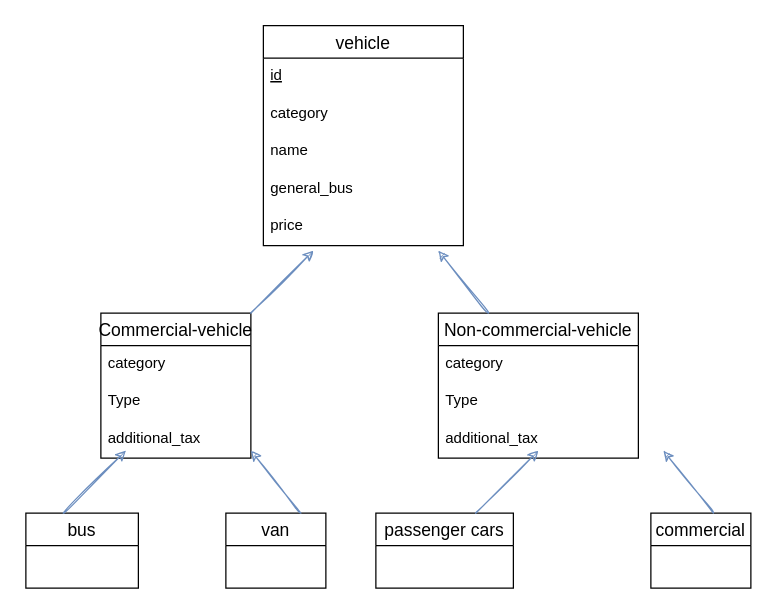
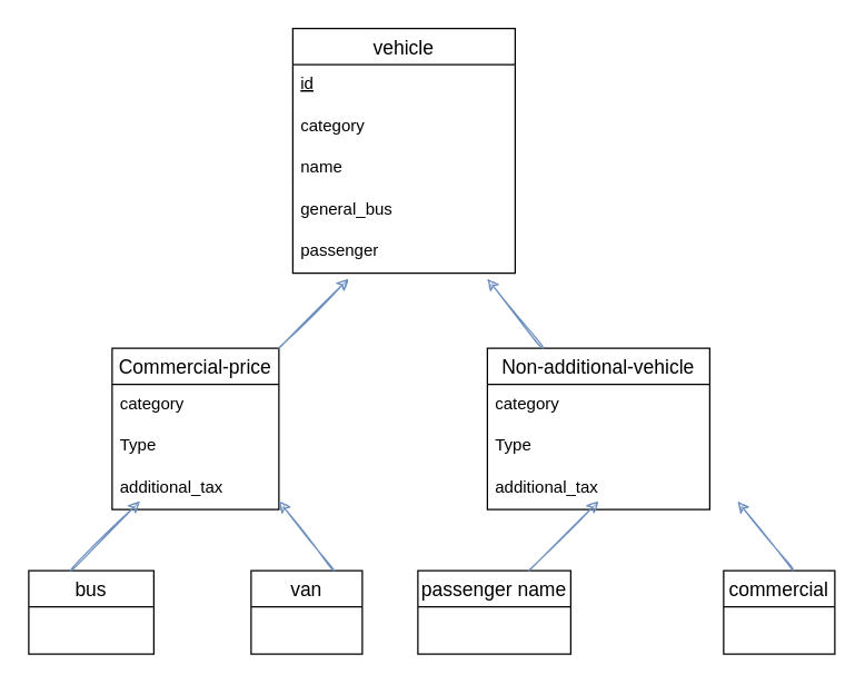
- <mxCell id="7" value="price" style="text;strokeColor=none;fillColor=none;spacingLeft=4;spacingRight=4;overflow=hidden;rotatable=0;points=[[0,0.5],[1,0.5]];portConstraint=eastwest;fontSize=12;" parent="2" vertex="1"><mxGeometry y="146" width="160" height="30" as="geometry" /></mxCell>
+ <mxCell id="7" value="passenger" style="text;strokeColor=none;fillColor=none;spacingLeft=4;spacingRight=4;overflow=hidden;rotatable=0;points=[[0,0.5],[1,0.5]];portConstraint=eastwest;fontSize=12;" parent="2" vertex="1"><mxGeometry y="146" width="160" height="30" as="geometry" /></mxCell>
- <mxCell id="8" value="Commercial-vehicle" style="swimlane;fontStyle=0;childLayout=stackLayout;horizontal=1;startSize=26;horizontalStack=0;resizeParent=1;resizeParentMax=0;resizeLast=0;collapsible=1;marginBottom=0;align=center;fontSize=14;" parent="1" vertex="1"><mxGeometry x="80" y="250" width="120" height="116" as="geometry" /></mxCell>
+ <mxCell id="8" value="Commercial-price" style="swimlane;fontStyle=0;childLayout=stackLayout;horizontal=1;startSize=26;horizontalStack=0;resizeParent=1;resizeParentMax=0;resizeLast=0;collapsible=1;marginBottom=0;align=center;fontSize=14;" parent="1" vertex="1"><mxGeometry x="80" y="250" width="120" height="116" as="geometry" /></mxCell>
- <mxCell id="12" value="Non-commercial-vehicle" style="swimlane;fontStyle=0;childLayout=stackLayout;horizontal=1;startSize=26;horizontalStack=0;resizeParent=1;resizeParentMax=0;resizeLast=0;collapsible=1;marginBottom=0;align=center;fontSize=14;" parent="1" vertex="1"><mxGeometry x="350" y="250" width="160" height="116" as="geometry" /></mxCell>
+ <mxCell id="12" value="Non-additional-vehicle" style="swimlane;fontStyle=0;childLayout=stackLayout;horizontal=1;startSize=26;horizontalStack=0;resizeParent=1;resizeParentMax=0;resizeLast=0;collapsible=1;marginBottom=0;align=center;fontSize=14;" parent="1" vertex="1"><mxGeometry x="350" y="250" width="160" height="116" as="geometry" /></mxCell>
- <mxCell id="19" value="passenger cars" style="swimlane;fontStyle=0;childLayout=stackLayout;horizontal=1;startSize=26;horizontalStack=0;resizeParent=1;resizeParentMax=0;resizeLast=0;collapsible=1;marginBottom=0;align=center;fontSize=14;" parent="1" vertex="1"><mxGeometry x="300" y="410" width="110" height="60" as="geometry" /></mxCell>
+ <mxCell id="19" value="passenger name" style="swimlane;fontStyle=0;childLayout=stackLayout;horizontal=1;startSize=26;horizontalStack=0;resizeParent=1;resizeParentMax=0;resizeLast=0;collapsible=1;marginBottom=0;align=center;fontSize=14;" parent="1" vertex="1"><mxGeometry x="300" y="410" width="110" height="60" as="geometry" /></mxCell>
